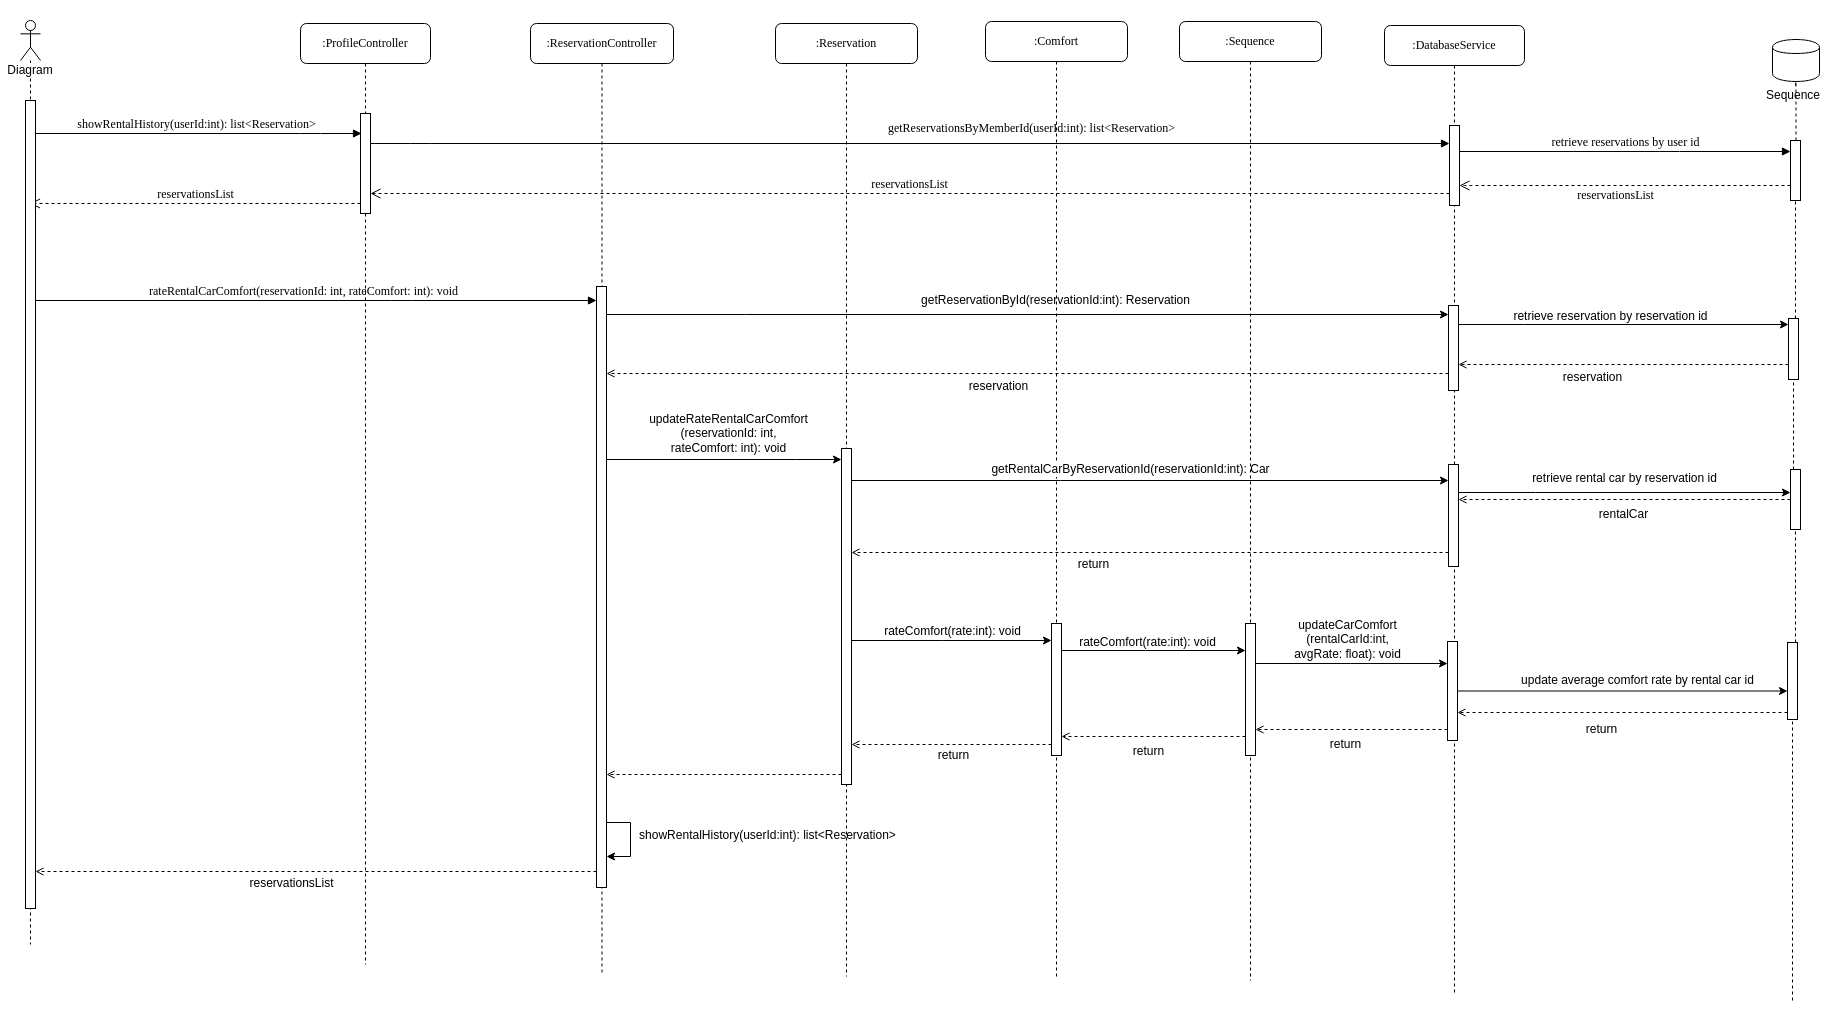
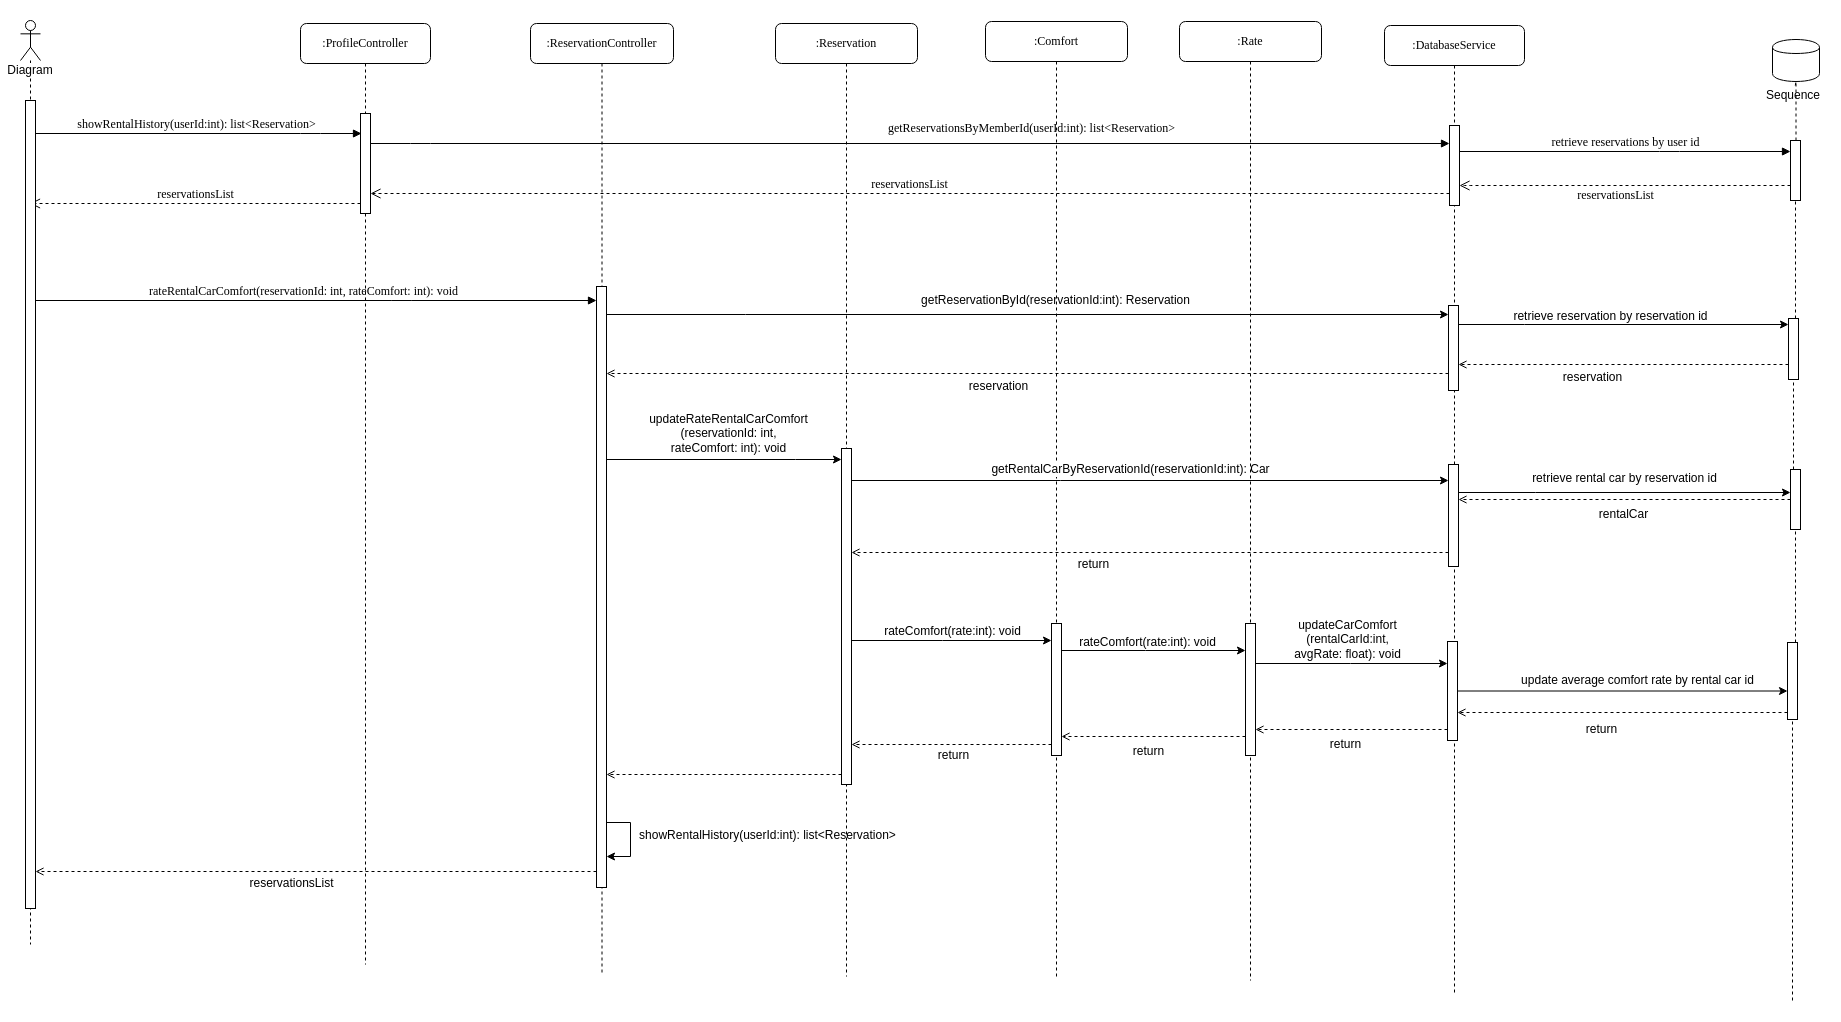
- <mxCell id="69" value=":Sequence" style="shape=umlLifeline;perimeter=lifelinePerimeter;whiteSpace=wrap;html=1;container=1;collapsible=0;recursiveResize=0;outlineConnect=0;rounded=1;shadow=0;comic=0;labelBackgroundColor=none;strokeWidth=1;fontFamily=Verdana;fontSize=12;align=center;" parent="1" vertex="1"><mxGeometry x="1179" y="21" width="142" height="959" as="geometry" /></mxCell>
+ <mxCell id="69" value=":Rate" style="shape=umlLifeline;perimeter=lifelinePerimeter;whiteSpace=wrap;html=1;container=1;collapsible=0;recursiveResize=0;outlineConnect=0;rounded=1;shadow=0;comic=0;labelBackgroundColor=none;strokeWidth=1;fontFamily=Verdana;fontSize=12;align=center;" parent="1" vertex="1"><mxGeometry x="1179" y="21" width="142" height="959" as="geometry" /></mxCell>
